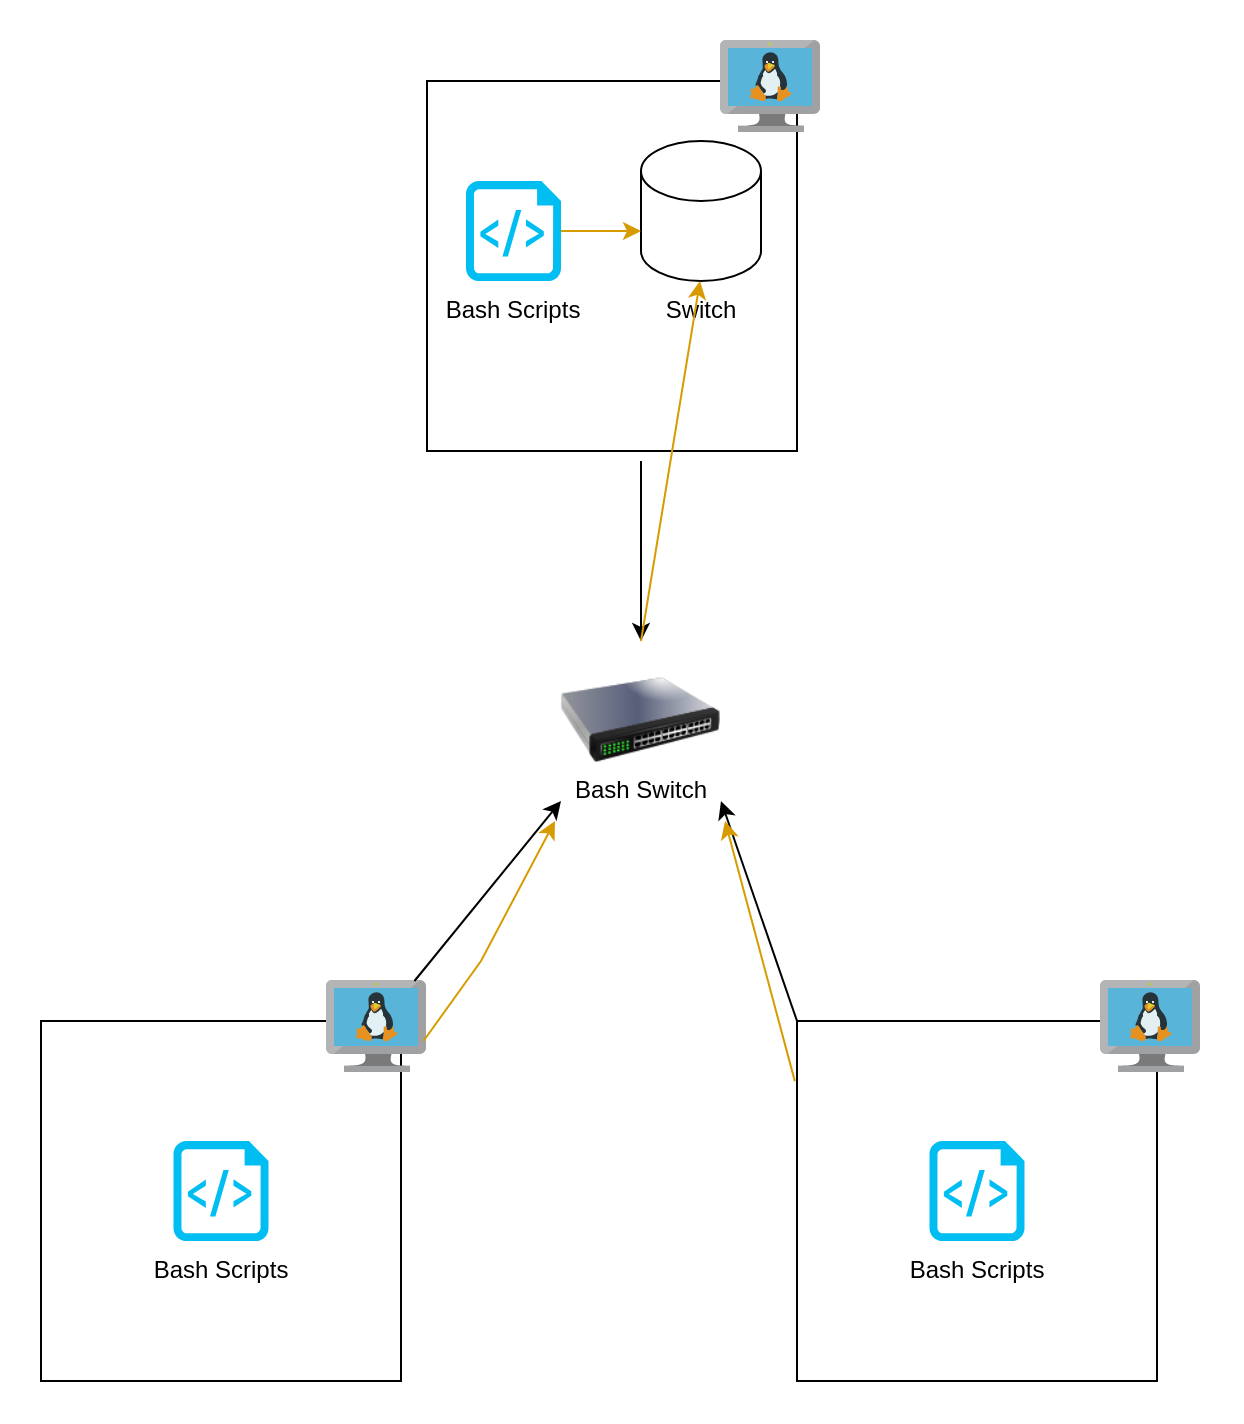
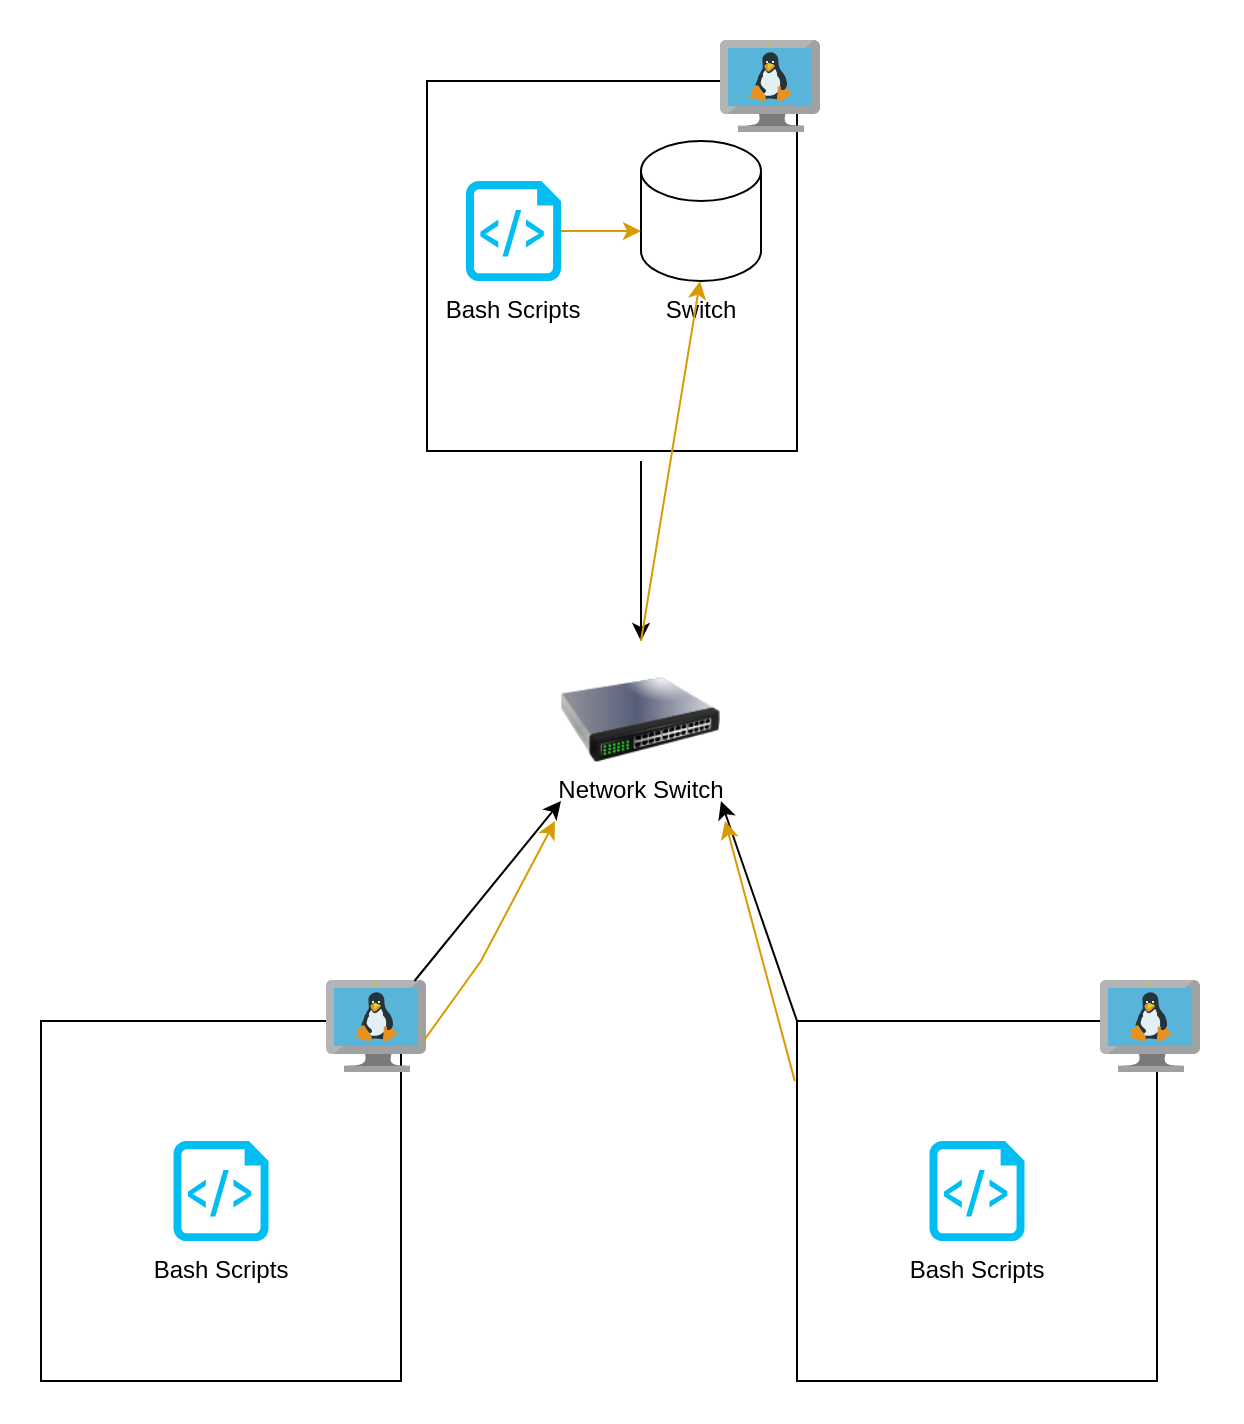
- <mxCell id="20" value="Bash Switch" style="text;html=1;align=center;verticalAlign=middle;resizable=0;points=[];autosize=1;strokeColor=none;fillColor=none;" vertex="1" parent="1"><mxGeometry x="265" y="380" width="110" height="30" as="geometry" /></mxCell>
+ <mxCell id="20" value="Network Switch" style="text;html=1;align=center;verticalAlign=middle;resizable=0;points=[];autosize=1;strokeColor=none;fillColor=none;" vertex="1" parent="1"><mxGeometry x="265" y="380" width="110" height="30" as="geometry" /></mxCell>
